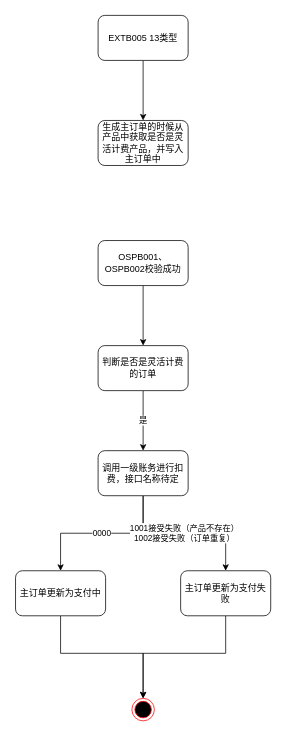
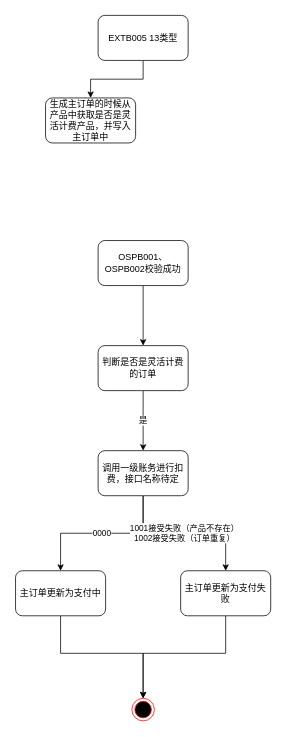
- <mxCell id="16" value="生成主订单的时候从产品中获取是否是灵活计费产品，并写入主订单中" style="rounded=1;whiteSpace=wrap;html=1;" vertex="1" parent="1"><mxGeometry x="130" y="160" width="120" height="60" as="geometry" /></mxCell>
+ <mxCell id="16" value="生成主订单的时候从产品中获取是否是灵活计费产品，并写入主订单中" style="rounded=1;whiteSpace=wrap;html=1;" vertex="1" parent="1"><mxGeometry x="60" y="130" width="120" height="60" as="geometry" /></mxCell>
